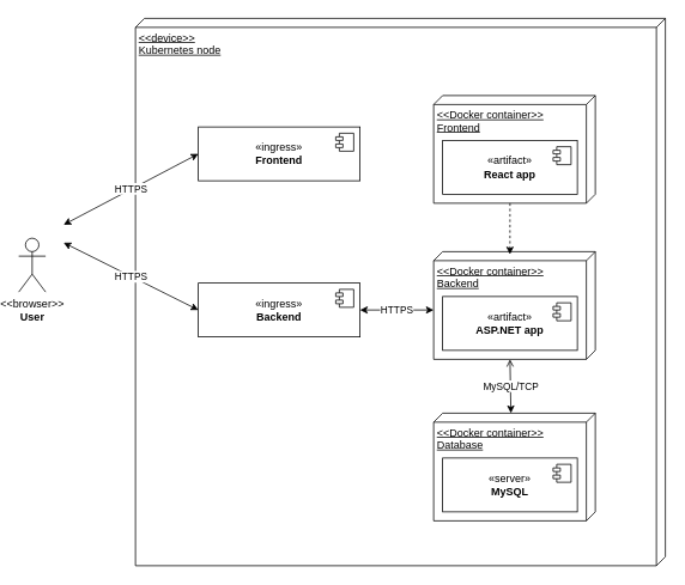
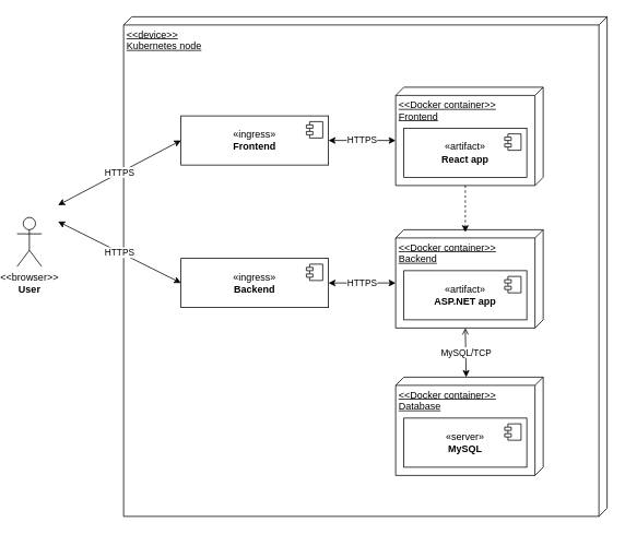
+ <mxCell id="17" value="HTTPS" style="endArrow=classic;startArrow=classic;html=1;rounded=0;exitX=1;exitY=0.5;exitDx=0;exitDy=0;entryX=0;entryY=0;entryDx=65;entryDy=180;entryPerimeter=0;" parent="1" source="4" target="3" edge="1"><mxGeometry width="50" height="50" relative="1" as="geometry"><mxPoint x="432" y="220" as="sourcePoint" /><mxPoint x="482" y="170" as="targetPoint" /></mxGeometry></mxCell>
